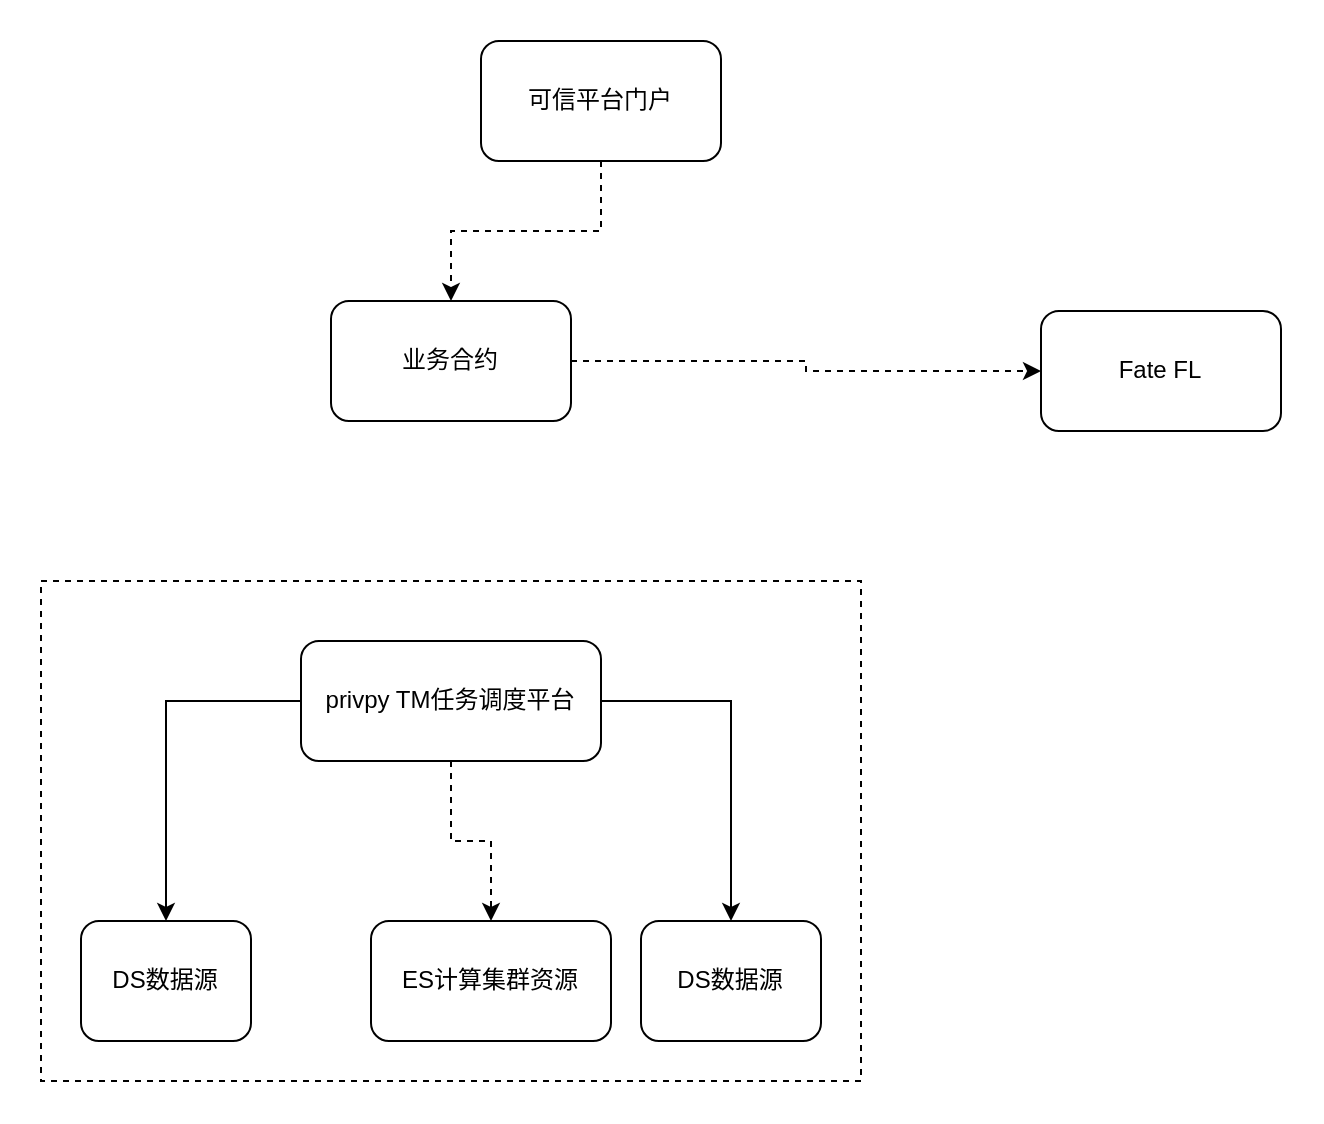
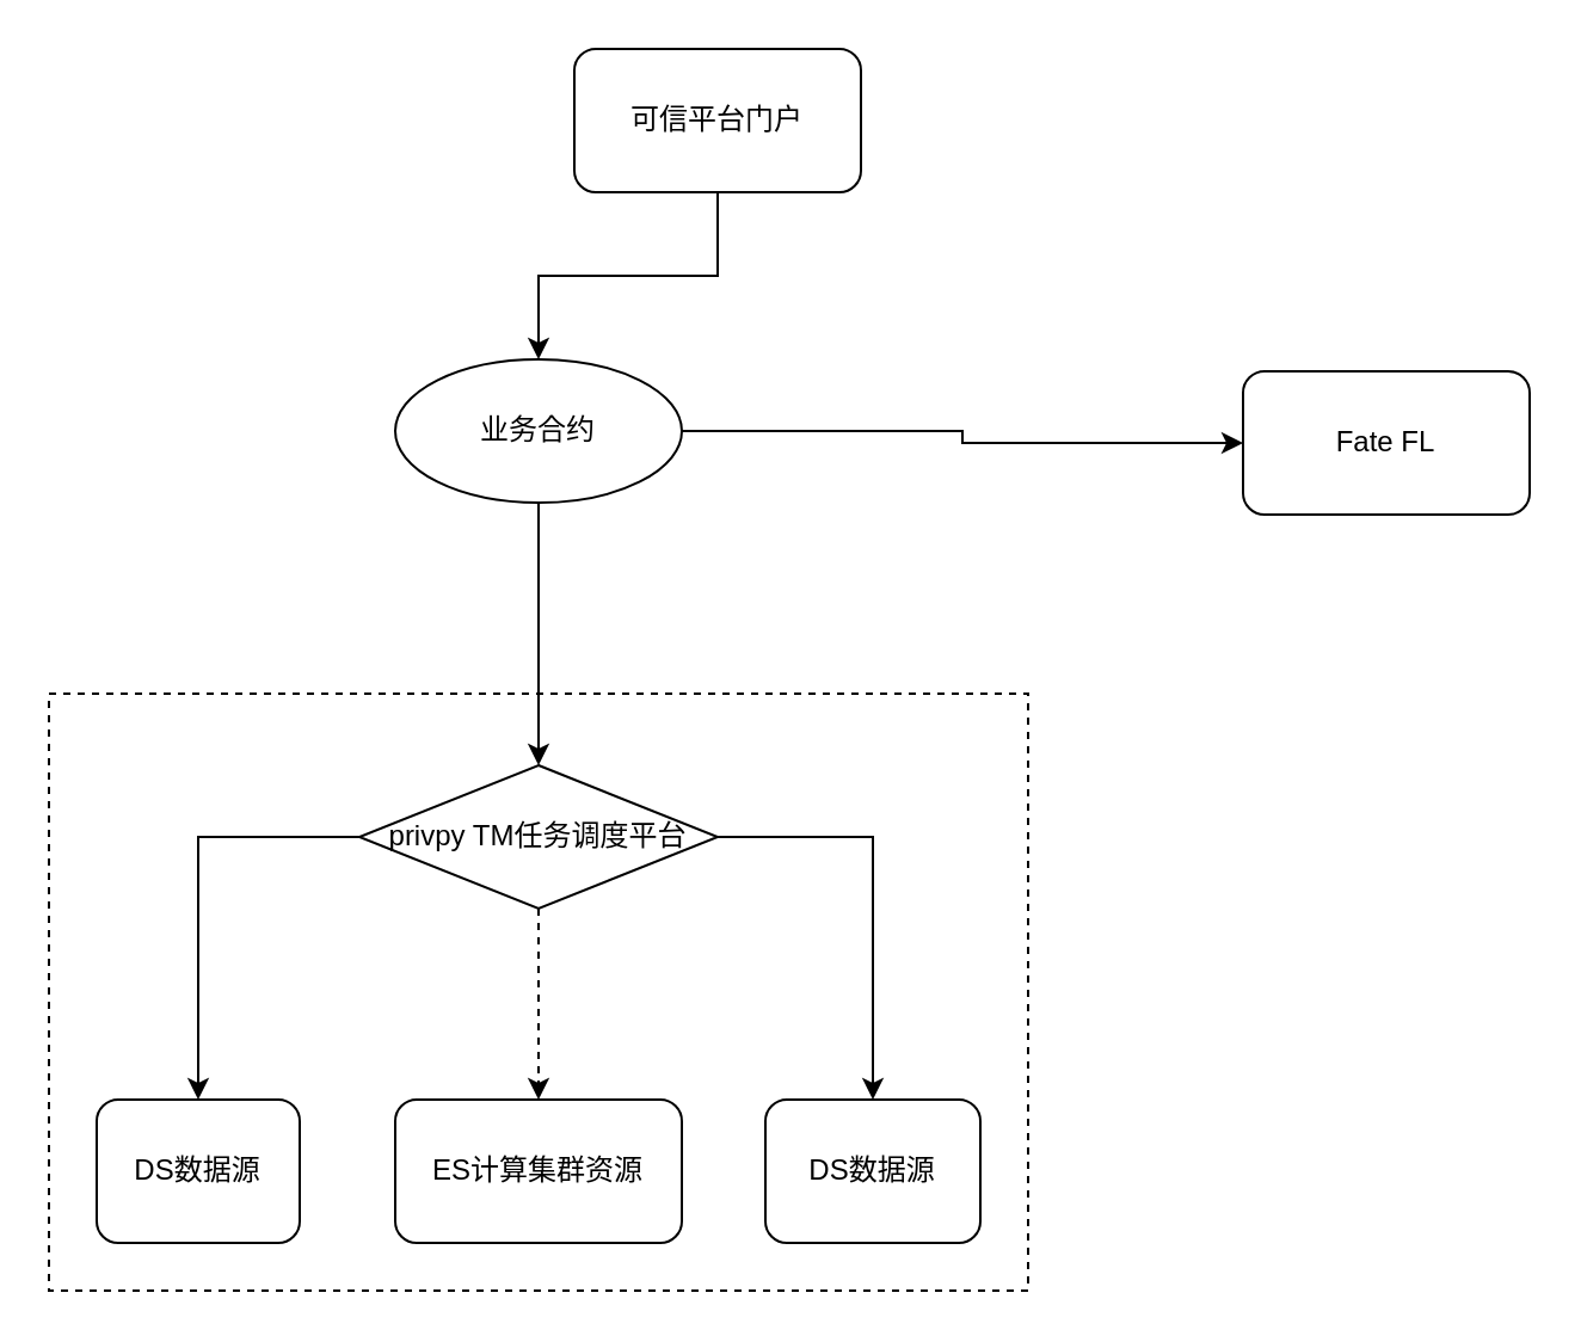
- <mxCell id="12" value="" style="edgeStyle=orthogonalEdgeStyle;rounded=0;orthogonalLoop=1;jettySize=auto;html=1;dashed=1;" edge="1" parent="1" source="13" target="11"><mxGeometry relative="1" as="geometry" /></mxCell>
+ <mxCell id="12" value="" style="edgeStyle=orthogonalEdgeStyle;rounded=0;orthogonalLoop=1;jettySize=auto;html=1;" edge="1" parent="1" source="13" target="11"><mxGeometry relative="1" as="geometry" /></mxCell>
- <mxCell id="11" value="业务合约" style="rounded=1;whiteSpace=wrap;html=1;" vertex="1" parent="1"><mxGeometry x="165" y="150" width="120" height="60" as="geometry" /></mxCell>
+ <mxCell id="11" value="业务合约" style="ellipse;whiteSpace=wrap;html=1;" vertex="1" parent="1"><mxGeometry x="165" y="150" width="120" height="60" as="geometry" /></mxCell>
- <mxCell id="10" value="" style="edgeStyle=orthogonalEdgeStyle;rounded=0;orthogonalLoop=1;jettySize=auto;html=1;dashed=1;" edge="1" parent="1" source="11" target="15"><mxGeometry relative="1" as="geometry" /></mxCell>
+ <mxCell id="10" value="" style="edgeStyle=orthogonalEdgeStyle;rounded=0;orthogonalLoop=1;jettySize=auto;html=1;" edge="1" parent="1" source="11" target="15"><mxGeometry relative="1" as="geometry" /></mxCell>
+ <mxCell id="9" value="" style="edgeStyle=orthogonalEdgeStyle;rounded=0;orthogonalLoop=1;jettySize=auto;html=1;" edge="1" parent="1" source="11" target="6"><mxGeometry relative="1" as="geometry" /></mxCell>
- <mxCell id="6" value="privpy TM任务调度平台" style="rounded=1;whiteSpace=wrap;html=1;" vertex="1" parent="1"><mxGeometry x="150" y="320" width="150" height="60" as="geometry" /></mxCell>
+ <mxCell id="6" value="privpy TM任务调度平台" style="rhombus;whiteSpace=wrap;html=1;" vertex="1" parent="1"><mxGeometry x="150" y="320" width="150" height="60" as="geometry" /></mxCell>
- <mxCell id="7" value="ES计算集群资源" style="whiteSpace=wrap;html=1;rounded=1;" vertex="1" parent="1"><mxGeometry x="185" y="460" width="120" height="60" as="geometry" /></mxCell>
+ <mxCell id="7" value="ES计算集群资源" style="whiteSpace=wrap;html=1;rounded=1;" vertex="1" parent="1"><mxGeometry x="165" y="460" width="120" height="60" as="geometry" /></mxCell>
